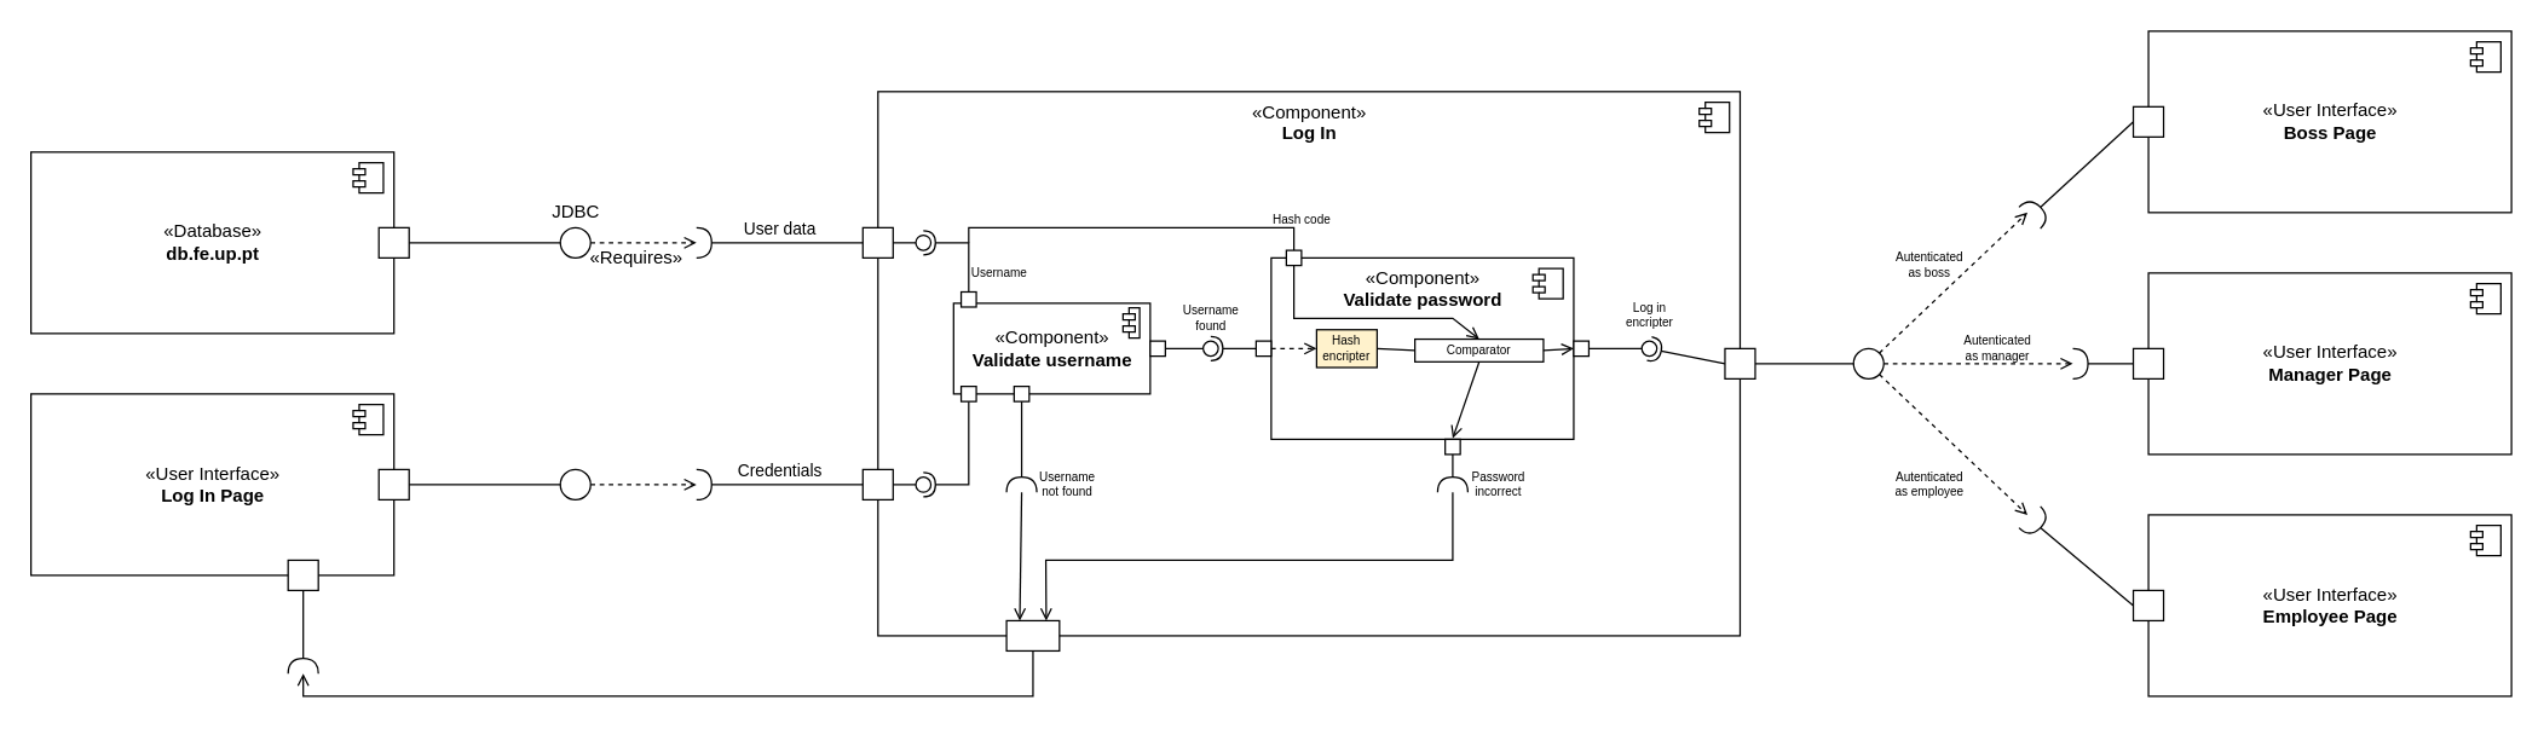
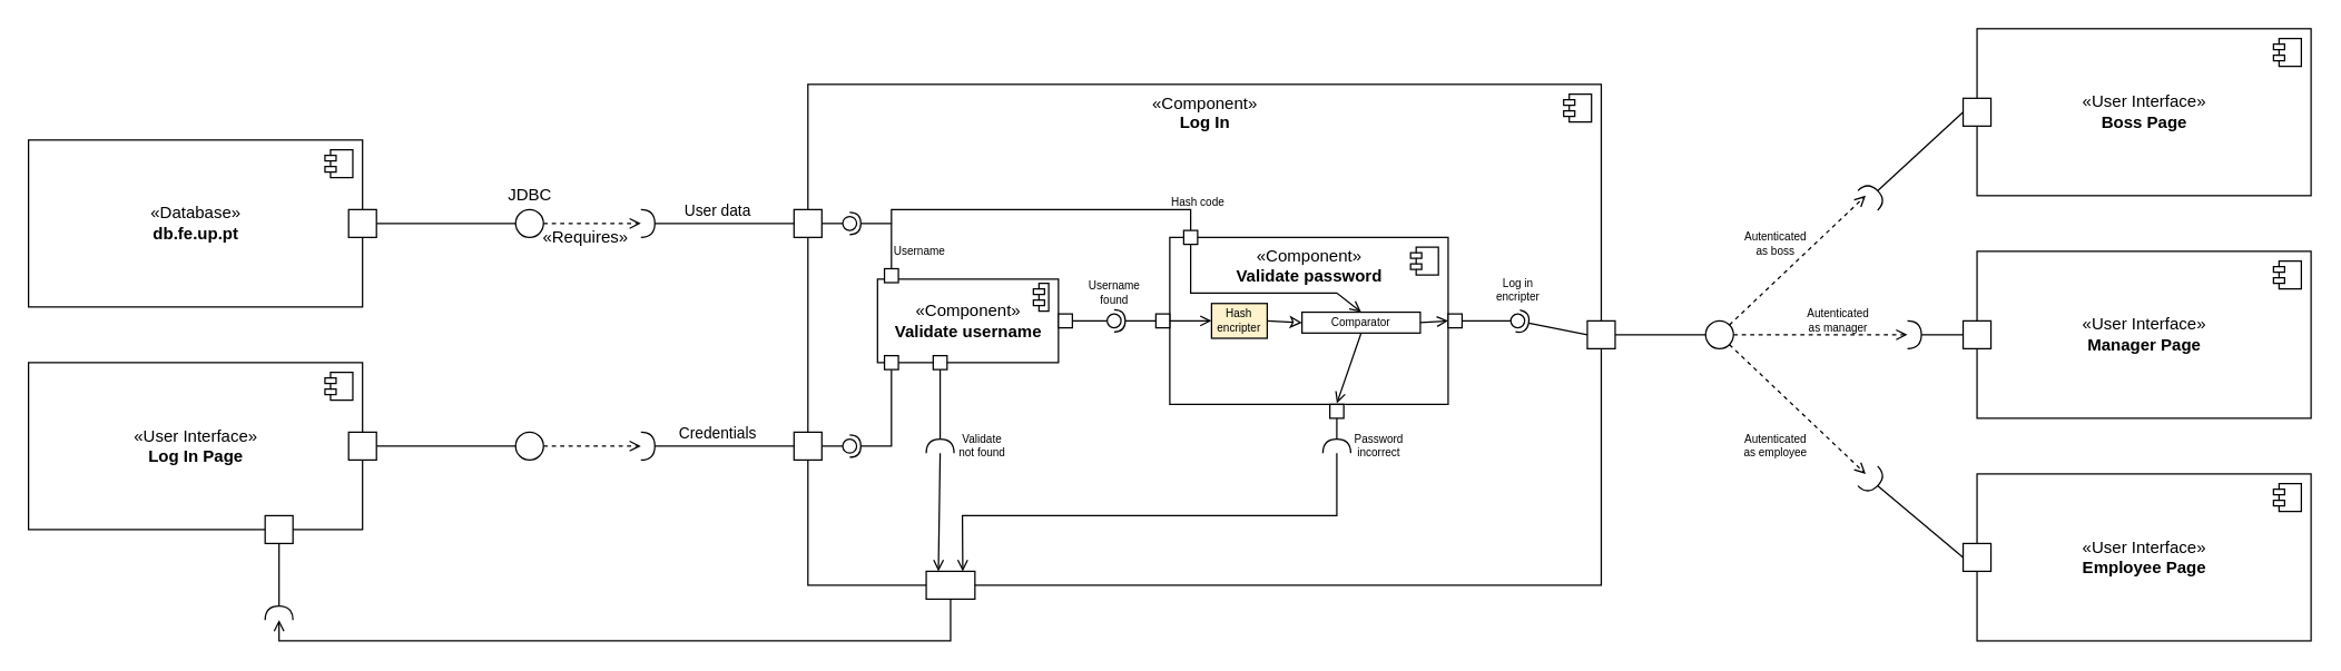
- <mxCell id="59" value="" style="endArrow=open;html=1;rounded=0;fontSize=8;entryX=0;entryY=0.5;entryDx=0;entryDy=0;exitX=0;exitY=0.5;exitDx=0;exitDy=0;endFill=0;dashed=1;" parent="1" source="26" target="54" edge="1"><mxGeometry width="50" height="50" relative="1" as="geometry"><mxPoint x="820" y="290" as="sourcePoint" /><mxPoint x="870" y="240" as="targetPoint" /><Array as="points"><mxPoint x="850" y="230" /></Array></mxGeometry></mxCell>
+ <mxCell id="59" value="" style="endArrow=open;html=1;rounded=0;fontSize=8;entryX=0;entryY=0.5;entryDx=0;entryDy=0;exitX=0;exitY=0.5;exitDx=0;exitDy=0;endFill=0;" parent="1" source="26" target="54" edge="1"><mxGeometry width="50" height="50" relative="1" as="geometry"><mxPoint x="820" y="290" as="sourcePoint" /><mxPoint x="870" y="240" as="targetPoint" /><Array as="points"><mxPoint x="850" y="230" /></Array></mxGeometry></mxCell>
- <mxCell id="62" value="" style="endArrow=none;html=1;rounded=0;fontSize=8;entryX=0;entryY=0.5;entryDx=0;entryDy=0;exitX=1;exitY=0.5;exitDx=0;exitDy=0;endFill=0;" parent="1" source="54" target="61" edge="1"><mxGeometry width="50" height="50" relative="1" as="geometry"><mxPoint x="900" y="260" as="sourcePoint" /><mxPoint x="950" y="210" as="targetPoint" /></mxGeometry></mxCell>
+ <mxCell id="62" value="" style="endArrow=classic;html=1;rounded=0;fontSize=8;entryX=0;entryY=0.5;entryDx=0;entryDy=0;exitX=1;exitY=0.5;exitDx=0;exitDy=0;endFill=0;" parent="1" source="54" target="61" edge="1"><mxGeometry width="50" height="50" relative="1" as="geometry"><mxPoint x="900" y="260" as="sourcePoint" /><mxPoint x="950" y="210" as="targetPoint" /></mxGeometry></mxCell>
- <mxCell id="44" value="Username &lt;br&gt;not found" style="text;html=1;align=center;verticalAlign=middle;resizable=0;points=[];autosize=1;strokeColor=none;fillColor=none;fontSize=8;" parent="1" vertex="1"><mxGeometry x="680" y="305" width="50" height="30" as="geometry" /></mxCell>
+ <mxCell id="44" value="Validate &lt;br&gt;not found" style="text;html=1;align=center;verticalAlign=middle;resizable=0;points=[];autosize=1;strokeColor=none;fillColor=none;fontSize=8;" parent="1" vertex="1"><mxGeometry x="680" y="305" width="50" height="30" as="geometry" /></mxCell>
